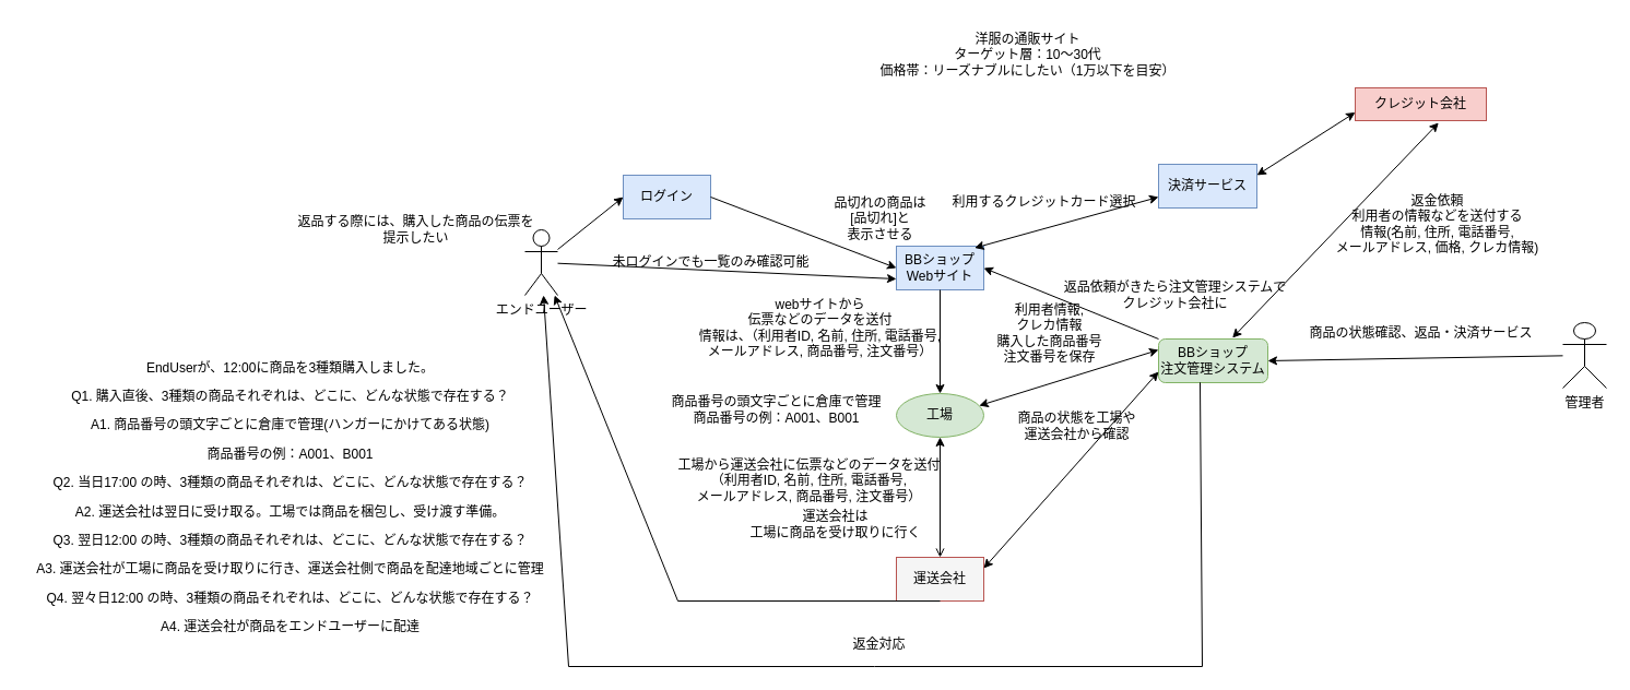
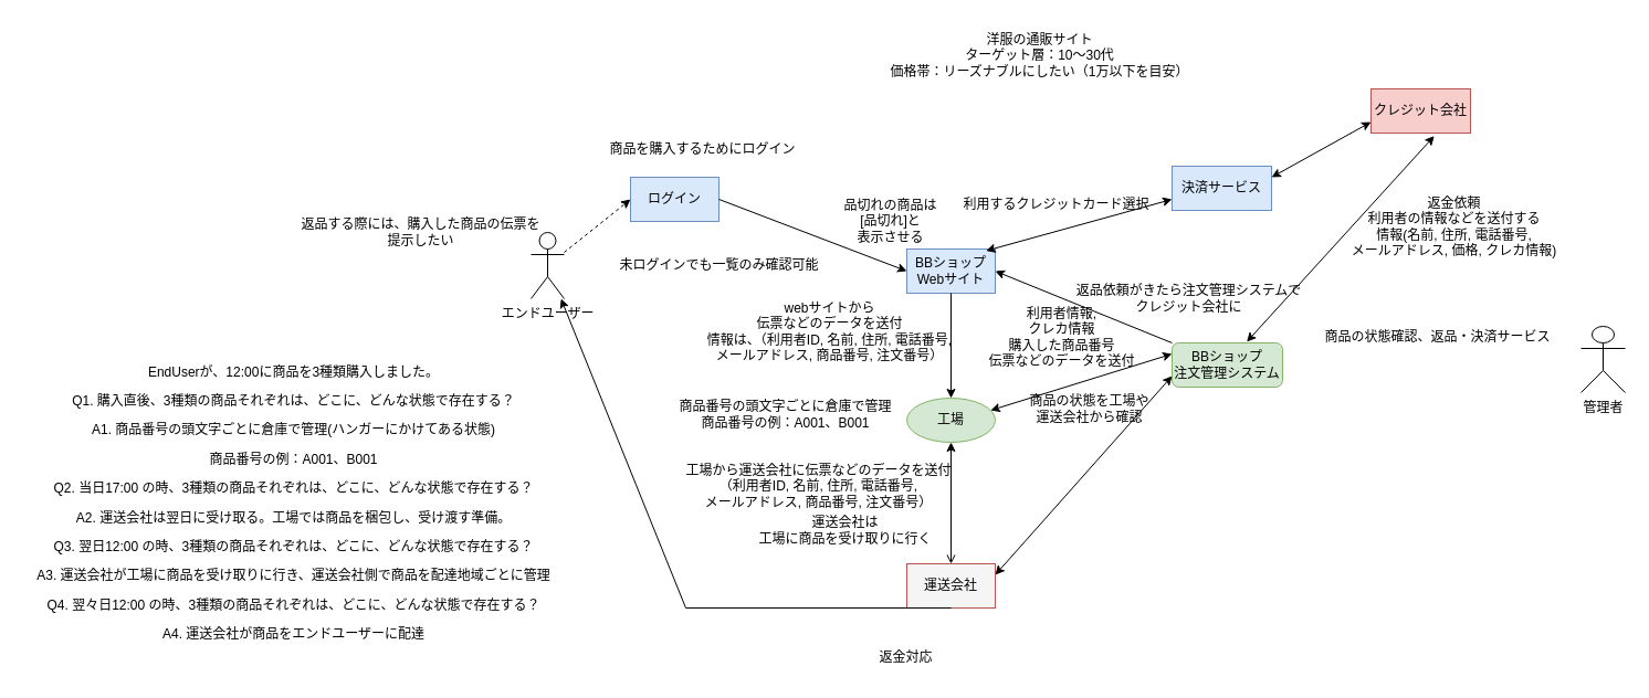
- <mxCell id="25" value="クレジット会社" style="rounded=0;whiteSpace=wrap;html=1;fillColor=#f8cecc;strokeColor=#b85450;" parent="1" vertex="1"><mxGeometry x="1240" y="80" width="120" height="30" as="geometry" /></mxCell>
+ <mxCell id="25" value="クレジット会社" style="rounded=0;whiteSpace=wrap;html=1;fillColor=#f8cecc;strokeColor=#b85450;" parent="1" vertex="1"><mxGeometry x="1240" y="80" width="90" height="40" as="geometry" /></mxCell>
+ <mxCell id="8" value="商品を購入するためにログイン" style="text;html=1;align=center;verticalAlign=middle;resizable=0;points=[];autosize=1;strokeColor=none;fillColor=none;" parent="1" vertex="1"><mxGeometry x="540" y="120" width="190" height="30" as="geometry" /></mxCell>
- <mxCell id="5" value="" style="endArrow=classic;html=1;rounded=0;entryX=0;entryY=0.5;entryDx=0;entryDy=0;" parent="1" source="2" target="4" edge="1"><mxGeometry width="50" height="50" relative="1" as="geometry"><mxPoint x="830" y="380" as="sourcePoint" /><mxPoint x="880" y="330" as="targetPoint" /></mxGeometry></mxCell>
+ <mxCell id="5" value="" style="endArrow=classic;html=1;rounded=0;entryX=0;entryY=0.5;entryDx=0;entryDy=0;dashed=1;" parent="1" source="2" target="4" edge="1"><mxGeometry width="50" height="50" relative="1" as="geometry"><mxPoint x="830" y="380" as="sourcePoint" /><mxPoint x="880" y="330" as="targetPoint" /></mxGeometry></mxCell>
- <mxCell id="9" value="" style="endArrow=classic;html=1;rounded=0;entryX=0;entryY=0.75;entryDx=0;entryDy=0;" parent="1" source="2" target="7" edge="1"><mxGeometry width="50" height="50" relative="1" as="geometry"><mxPoint x="620" y="331" as="sourcePoint" /><mxPoint x="710" y="280" as="targetPoint" /></mxGeometry></mxCell>
- <mxCell id="37" value="利用者情報,&lt;br&gt;クレカ情報&lt;br&gt;購入した商品番号&lt;br&gt;注文番号を保存" style="text;html=1;align=center;verticalAlign=middle;resizable=0;points=[];autosize=1;strokeColor=none;fillColor=none;" parent="1" vertex="1"><mxGeometry x="900" y="270" width="120" height="70" as="geometry" /></mxCell>
+ <mxCell id="37" value="利用者情報,&lt;br&gt;クレカ情報&lt;br&gt;購入した商品番号&lt;br&gt;伝票などのデータを送付" style="text;html=1;align=center;verticalAlign=middle;resizable=0;points=[];autosize=1;strokeColor=none;fillColor=none;" parent="1" vertex="1"><mxGeometry x="900" y="270" width="120" height="70" as="geometry" /></mxCell>
- <mxCell id="12" value="" style="endArrow=classic;html=1;rounded=0;entryX=1;entryY=0.5;entryDx=0;entryDy=0;" parent="1" source="3" target="11" edge="1"><mxGeometry width="50" height="50" relative="1" as="geometry"><mxPoint x="1090" y="230" as="sourcePoint" /><mxPoint x="1200" y="295" as="targetPoint" /></mxGeometry></mxCell>
- <mxCell id="19" value="商品の状態を工場や&lt;br&gt;運送会社から確認" style="text;html=1;align=center;verticalAlign=middle;resizable=0;points=[];autosize=1;strokeColor=none;fillColor=none;" parent="1" vertex="1"><mxGeometry x="920" y="370" width="130" height="40" as="geometry" /></mxCell>
+ <mxCell id="19" value="商品の状態を工場や&lt;br&gt;運送会社から確認" style="text;html=1;align=center;verticalAlign=middle;resizable=0;points=[];autosize=1;strokeColor=none;fillColor=none;" parent="1" vertex="1"><mxGeometry x="920" y="350" width="130" height="40" as="geometry" /></mxCell>
- <mxCell id="34" value="返金対応" style="text;html=1;align=center;verticalAlign=middle;resizable=0;points=[];autosize=1;strokeColor=none;fillColor=none;" parent="1" vertex="1"><mxGeometry x="769" y="575" width="70" height="30" as="geometry" /></mxCell>
+ <mxCell id="34" value="返金対応" style="text;html=1;align=center;verticalAlign=middle;resizable=0;points=[];autosize=1;strokeColor=none;fillColor=none;" parent="1" vertex="1"><mxGeometry x="784" y="580" width="70" height="30" as="geometry" /></mxCell>
- <mxCell id="33" value="" style="endArrow=classic;html=1;rounded=0;exitX=0.38;exitY=0.995;exitDx=0;exitDy=0;exitPerimeter=0;" parent="1" source="11" target="2" edge="1"><mxGeometry width="50" height="50" relative="1" as="geometry"><mxPoint x="1320" y="460" as="sourcePoint" /><mxPoint x="500" y="310" as="targetPoint" /><Array as="points"><mxPoint x="1100" y="610" /><mxPoint x="800" y="610" /><mxPoint x="520" y="610" /></Array></mxGeometry></mxCell>
